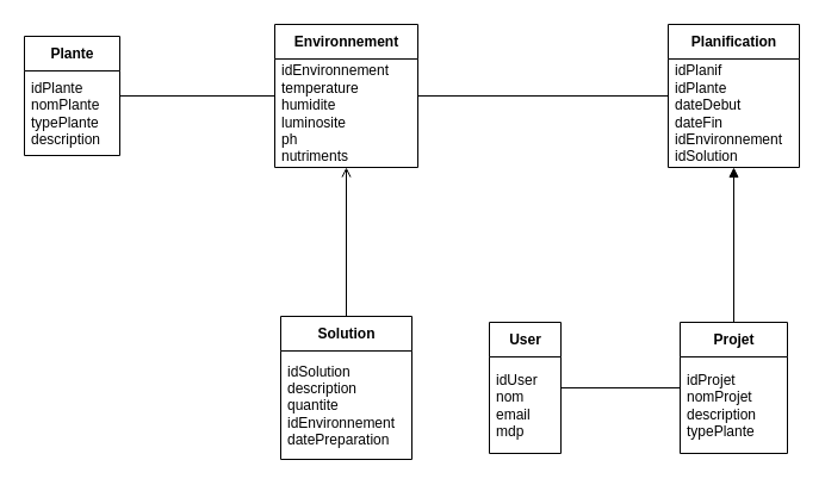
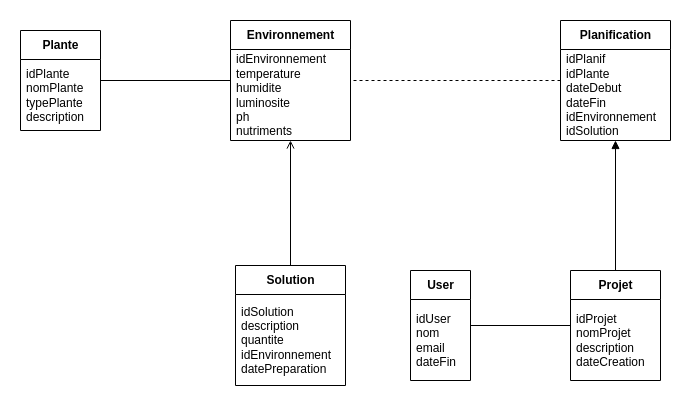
- <mxCell id="15" value="" style="endArrow=none;html=1;rounded=0;" edge="1" parent="1" source="4" target="6"><mxGeometry width="50" height="50" relative="1" as="geometry"><mxPoint x="450" y="270" as="sourcePoint" /><mxPoint x="500" y="220" as="targetPoint" /></mxGeometry></mxCell>
+ <mxCell id="15" value="" style="endArrow=none;html=1;rounded=0;dashed=1;" edge="1" parent="1" source="4" target="6"><mxGeometry width="50" height="50" relative="1" as="geometry"><mxPoint x="450" y="270" as="sourcePoint" /><mxPoint x="500" y="220" as="targetPoint" /></mxGeometry></mxCell>
- <mxCell id="9" value="idUser&lt;br&gt;nom&lt;br&gt;email&lt;br&gt;mdp" style="text;html=1;strokeColor=none;fillColor=none;align=left;verticalAlign=middle;spacingLeft=4;spacingRight=4;overflow=hidden;rotatable=0;points=[[0,0.5],[1,0.5]];portConstraint=eastwest;" vertex="1" parent="8"><mxGeometry y="29" width="60" height="81" as="geometry" /></mxCell>
+ <mxCell id="9" value="idUser&lt;br&gt;nom&lt;br&gt;email&lt;br&gt;dateFin" style="text;html=1;strokeColor=none;fillColor=none;align=left;verticalAlign=middle;spacingLeft=4;spacingRight=4;overflow=hidden;rotatable=0;points=[[0,0.5],[1,0.5]];portConstraint=eastwest;" vertex="1" parent="8"><mxGeometry y="29" width="60" height="81" as="geometry" /></mxCell>
- <mxCell id="13" value="idProjet&lt;br&gt;nomProjet&lt;br&gt;description&lt;br&gt;typePlante" style="text;html=1;strokeColor=none;fillColor=none;align=left;verticalAlign=middle;spacingLeft=4;spacingRight=4;overflow=hidden;rotatable=0;points=[[0,0.5],[1,0.5]];portConstraint=eastwest;" vertex="1" parent="12"><mxGeometry y="29" width="90" height="81" as="geometry" /></mxCell>
+ <mxCell id="13" value="idProjet&lt;br&gt;nomProjet&lt;br&gt;description&lt;br&gt;dateCreation" style="text;html=1;strokeColor=none;fillColor=none;align=left;verticalAlign=middle;spacingLeft=4;spacingRight=4;overflow=hidden;rotatable=0;points=[[0,0.5],[1,0.5]];portConstraint=eastwest;" vertex="1" parent="12"><mxGeometry y="29" width="90" height="81" as="geometry" /></mxCell>
